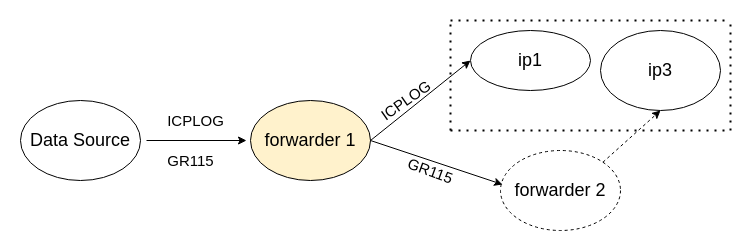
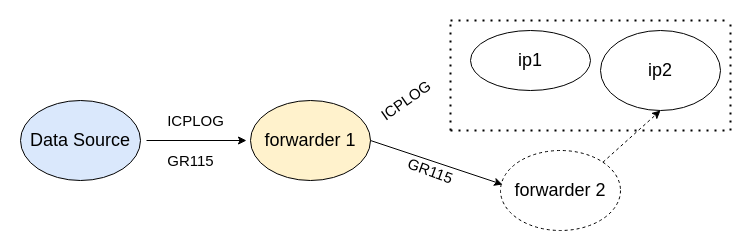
- <mxCell id="14" value="&lt;span style=&quot;font-size: 18px&quot;&gt;ip3&lt;/span&gt;" style="ellipse;whiteSpace=wrap;html=1;" parent="1" vertex="1"><mxGeometry x="600" y="30" width="120" height="80" as="geometry" /></mxCell>
+ <mxCell id="14" value="&lt;span style=&quot;font-size: 18px&quot;&gt;ip2&lt;/span&gt;" style="ellipse;whiteSpace=wrap;html=1;" parent="1" vertex="1"><mxGeometry x="600" y="30" width="120" height="80" as="geometry" /></mxCell>
- <mxCell id="7" value="" style="endArrow=classic;html=1;exitX=1;exitY=0.5;exitDx=0;exitDy=0;entryX=0;entryY=0.5;entryDx=0;entryDy=0;" parent="1" source="6" edge="1" target="10"><mxGeometry width="50" height="50" relative="1" as="geometry"><mxPoint x="380" y="130" as="sourcePoint" /><mxPoint x="450" y="100" as="targetPoint" /></mxGeometry></mxCell>
- <mxCell id="2" value="&lt;font style=&quot;font-size: 18px&quot;&gt;Data Source&lt;/font&gt;" style="ellipse;whiteSpace=wrap;html=1;" parent="1" vertex="1"><mxGeometry x="20" y="100" width="120" height="80" as="geometry" /></mxCell>
+ <mxCell id="2" value="&lt;font style=&quot;font-size: 18px&quot;&gt;Data Source&lt;/font&gt;" style="ellipse;whiteSpace=wrap;html=1;fillColor=#dae8fc;" parent="1" vertex="1"><mxGeometry x="20" y="100" width="120" height="80" as="geometry" /></mxCell>
